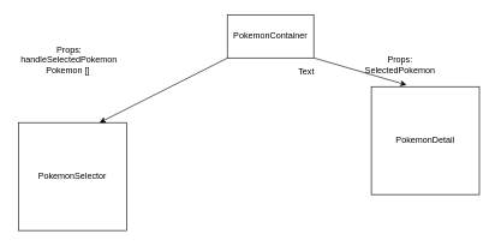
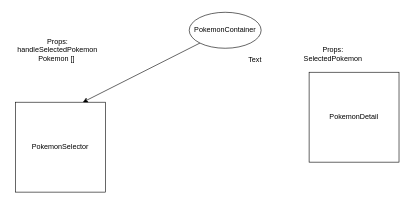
- <mxCell id="2" value="PokemonContainer" style="rounded=0;whiteSpace=wrap;html=1;" vertex="1" parent="1"><mxGeometry x="315" y="20" width="120" height="60" as="geometry" /></mxCell>
+ <mxCell id="2" value="PokemonContainer" style="ellipse;whiteSpace=wrap;html=1;" vertex="1" parent="1"><mxGeometry x="315" y="20" width="120" height="60" as="geometry" /></mxCell>
- <mxCell id="5" value="" style="endArrow=classic;html=1;entryX=0.326;entryY=-0.016;entryDx=0;entryDy=0;entryPerimeter=0;exitX=1;exitY=1;exitDx=0;exitDy=0;" edge="1" parent="1" source="2" target="4"><mxGeometry width="50" height="50" relative="1" as="geometry"><mxPoint x="395" y="120" as="sourcePoint" /><mxPoint x="445" y="70" as="targetPoint" /></mxGeometry></mxCell>
